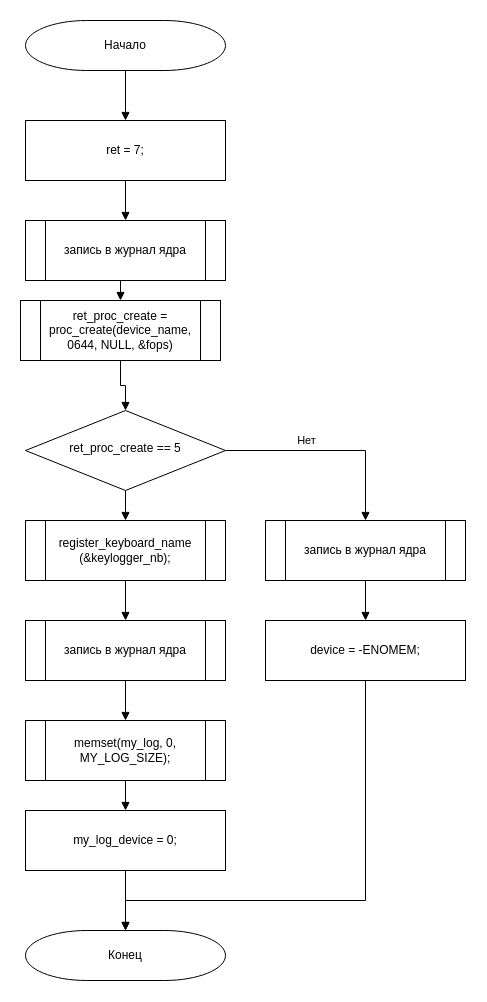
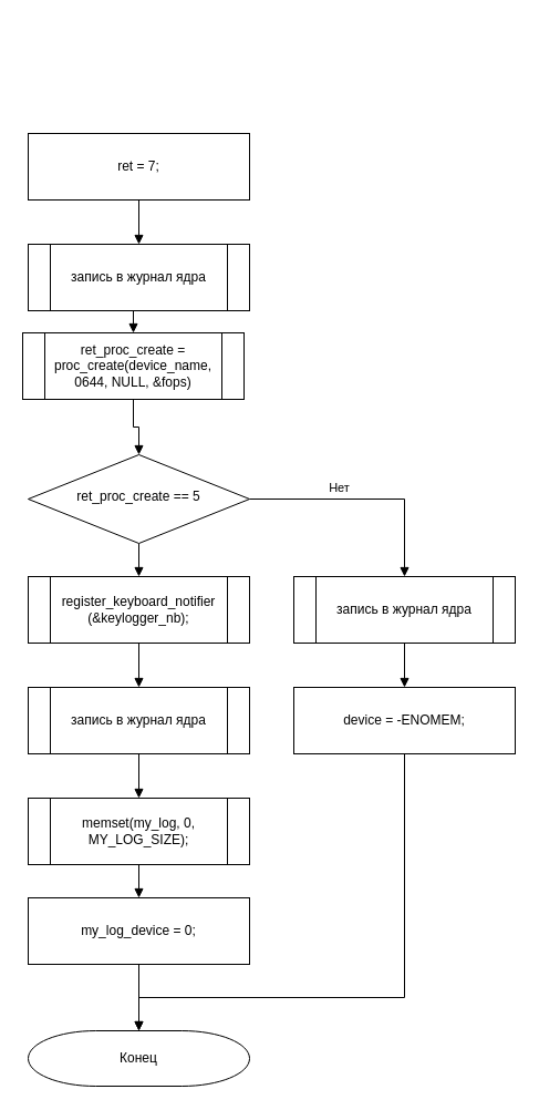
- <mxCell id="20" value="Начало" style="strokeWidth=1;html=1;shape=mxgraph.flowchart.terminator;whiteSpace=wrap;rounded=0;" vertex="1" parent="1"><mxGeometry x="25" y="20" width="200" height="50" as="geometry" /></mxCell>
- <mxCell id="5" style="edgeStyle=orthogonalEdgeStyle;rounded=0;orthogonalLoop=1;jettySize=auto;html=1;exitX=0.5;exitY=1;exitDx=0;exitDy=0;entryX=0.5;entryY=0;entryDx=0;entryDy=0;endArrow=block;endFill=1;exitPerimeter=0;" edge="1" parent="1" source="20" target="12"><mxGeometry relative="1" as="geometry"><mxPoint x="125" y="30" as="sourcePoint" /></mxGeometry></mxCell>
- <mxCell id="16" value="register_keyboard_name&lt;br&gt;(&amp;amp;keylogger_nb);" style="shape=process;whiteSpace=wrap;html=1;backgroundOutline=1;rounded=0;" vertex="1" parent="1"><mxGeometry x="25" y="520" width="200" height="60" as="geometry" /></mxCell>
+ <mxCell id="16" value="register_keyboard_notifier&lt;br&gt;(&amp;amp;keylogger_nb);" style="shape=process;whiteSpace=wrap;html=1;backgroundOutline=1;rounded=0;" vertex="1" parent="1"><mxGeometry x="25" y="520" width="200" height="60" as="geometry" /></mxCell>
